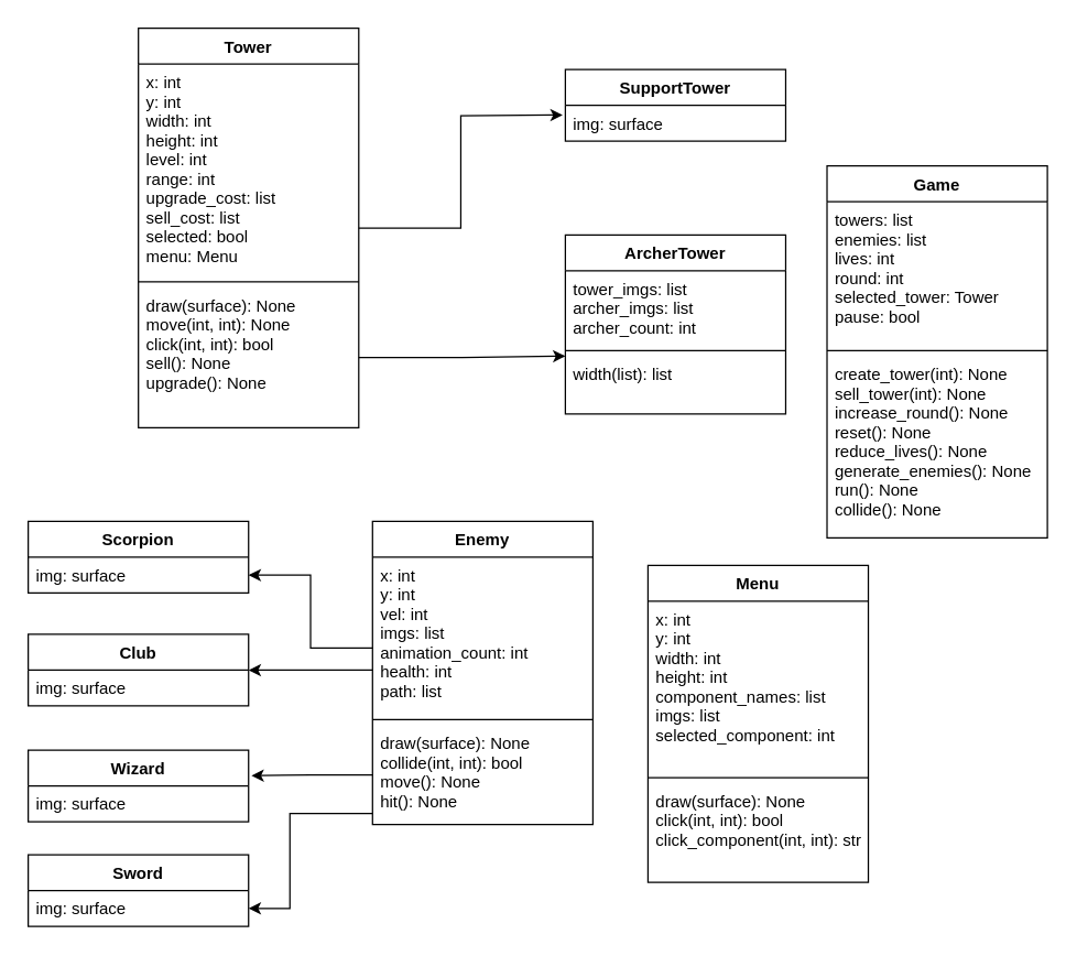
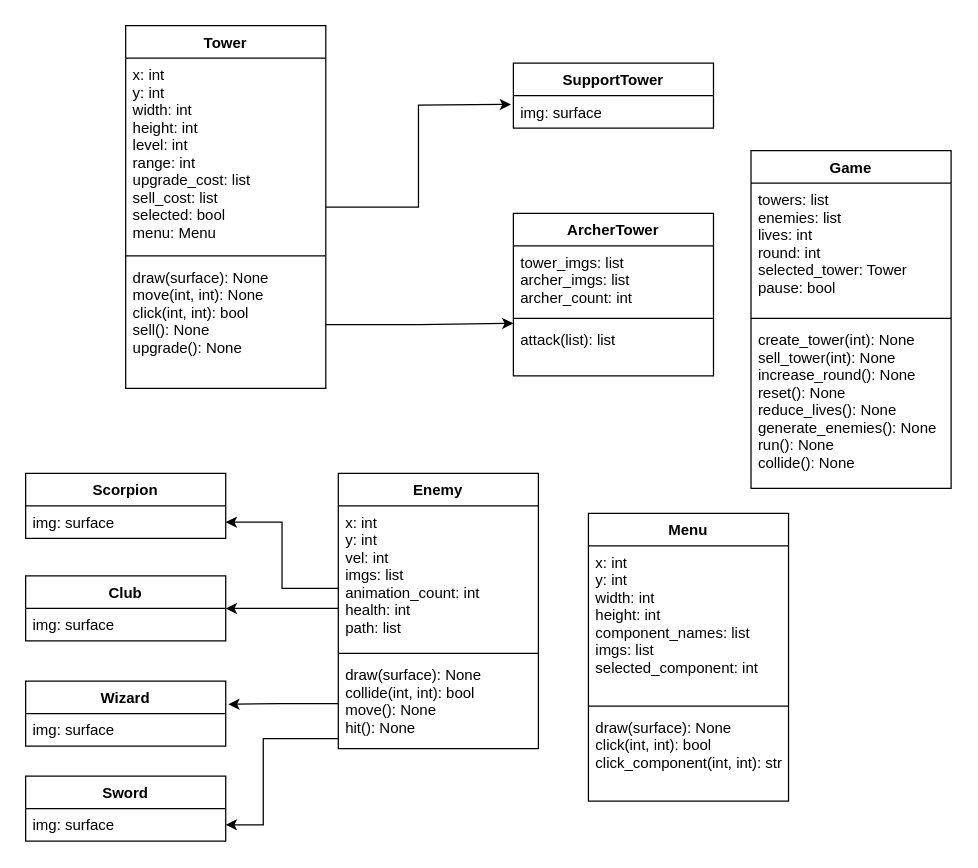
- <mxCell id="12" value="width(list): list" style="text;strokeColor=none;fillColor=none;align=left;verticalAlign=top;spacingLeft=4;spacingRight=4;overflow=hidden;rotatable=0;points=[[0,0.5],[1,0.5]];portConstraint=eastwest;" parent="9" vertex="1"><mxGeometry y="88" width="160" height="42" as="geometry" /></mxCell>
+ <mxCell id="12" value="attack(list): list" style="text;strokeColor=none;fillColor=none;align=left;verticalAlign=top;spacingLeft=4;spacingRight=4;overflow=hidden;rotatable=0;points=[[0,0.5],[1,0.5]];portConstraint=eastwest;" parent="9" vertex="1"><mxGeometry y="88" width="160" height="42" as="geometry" /></mxCell>
